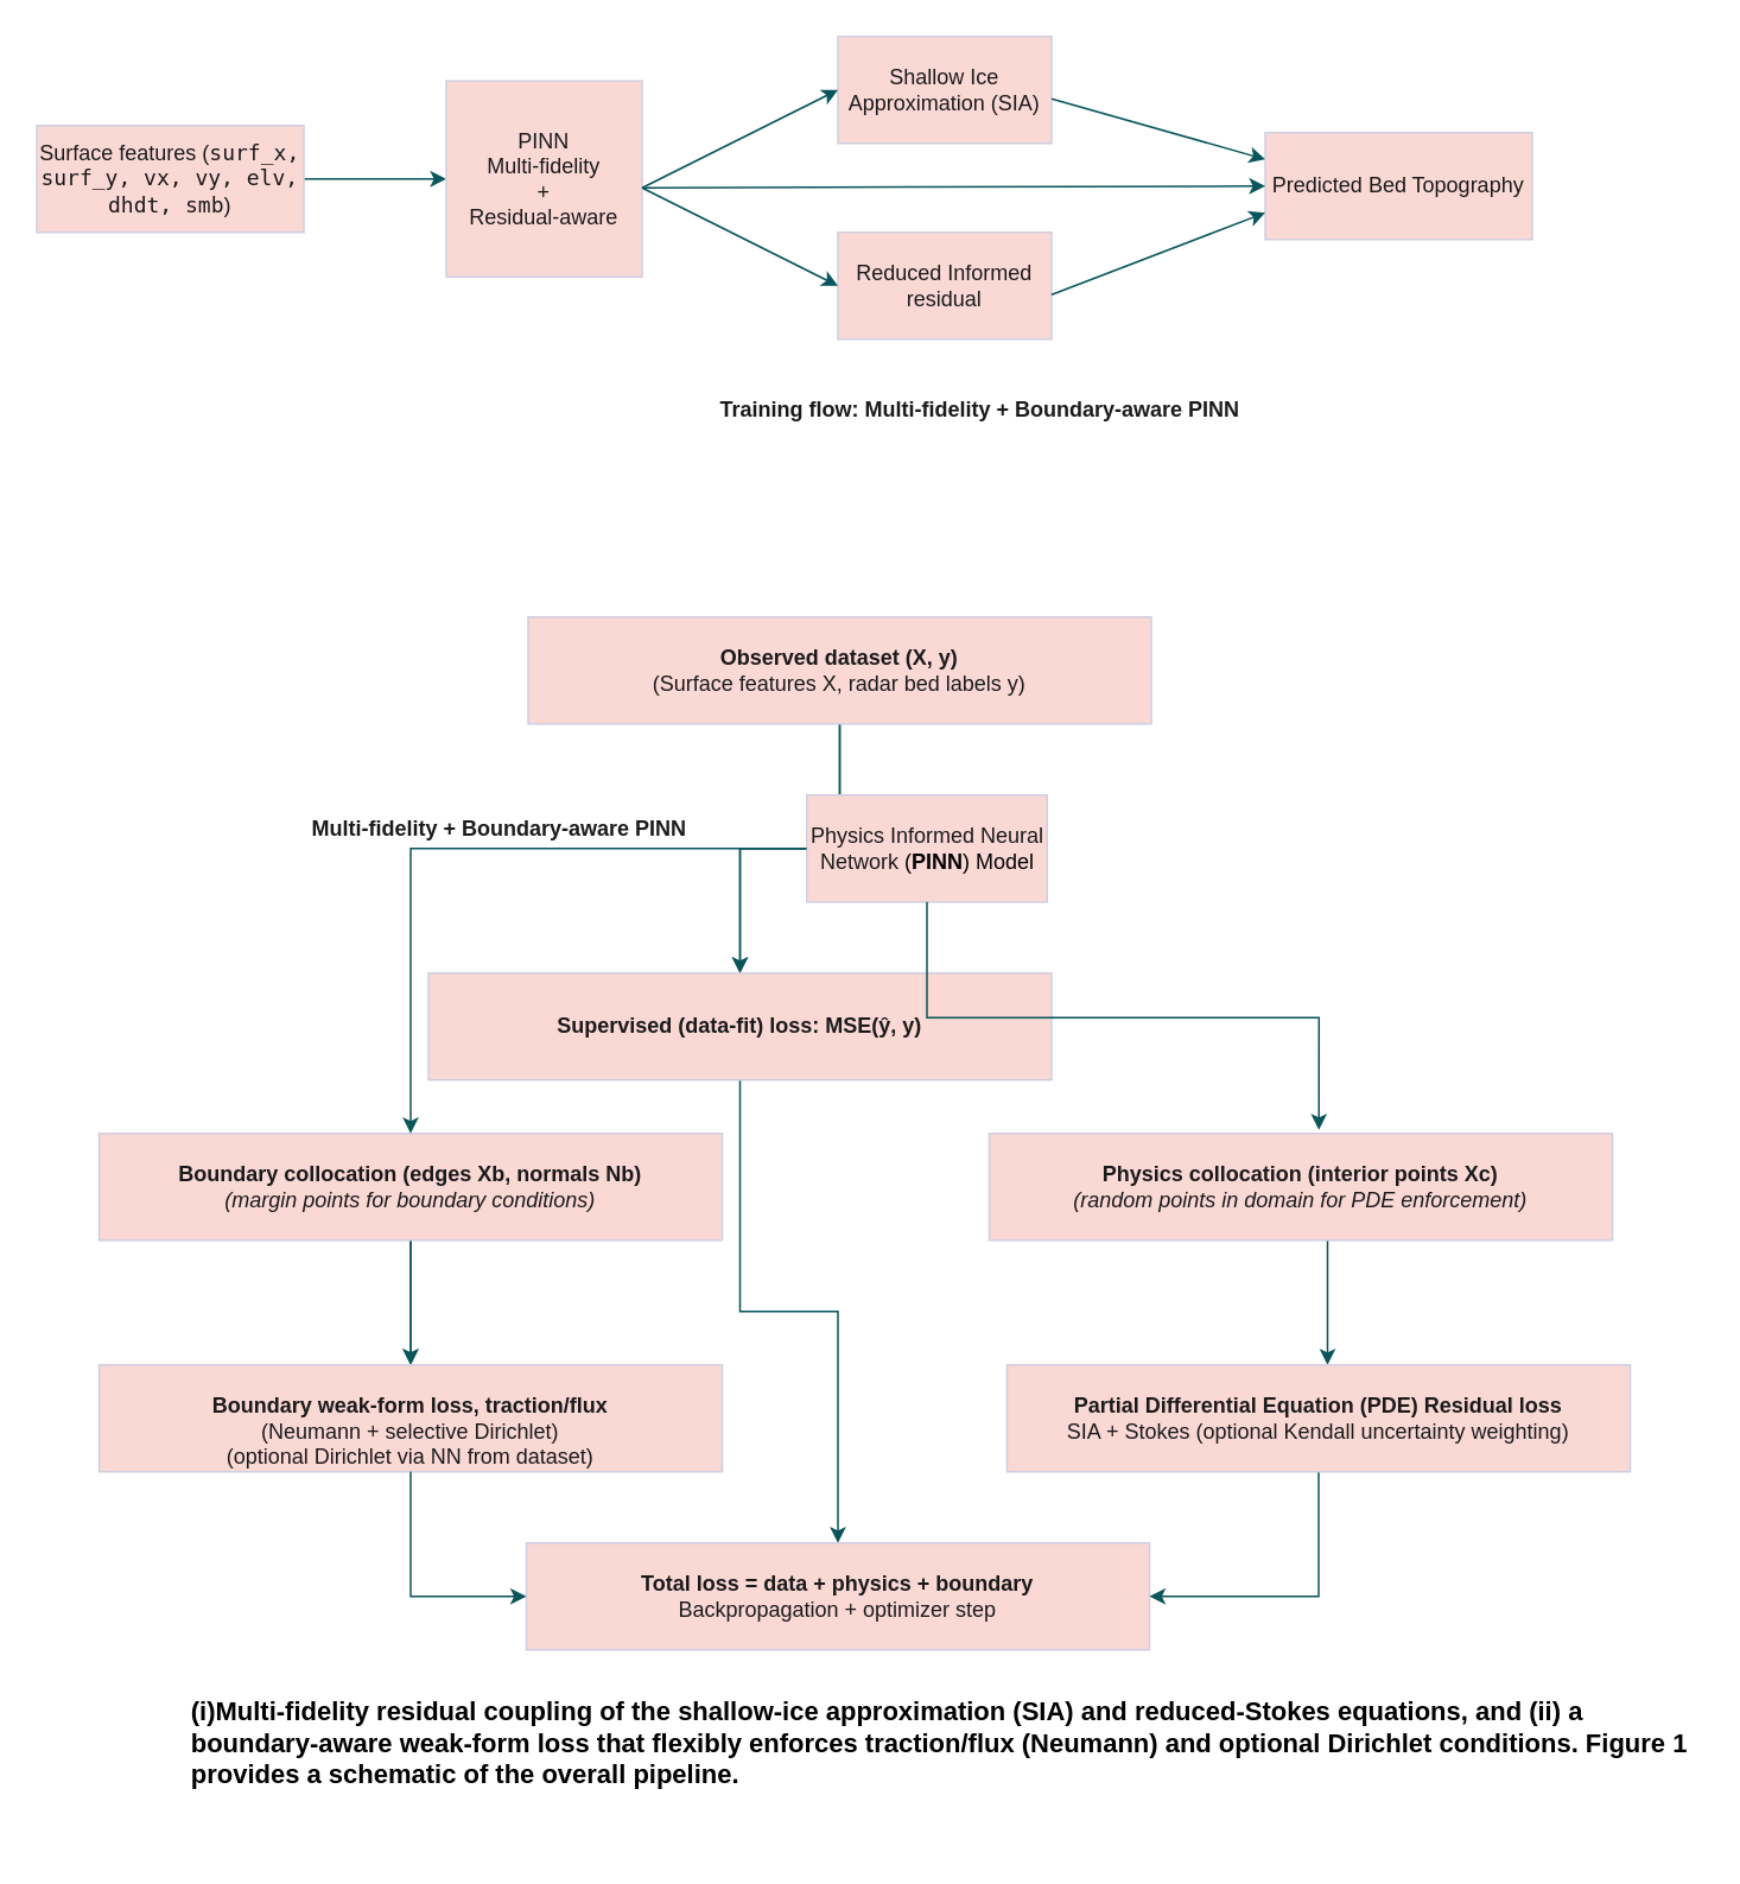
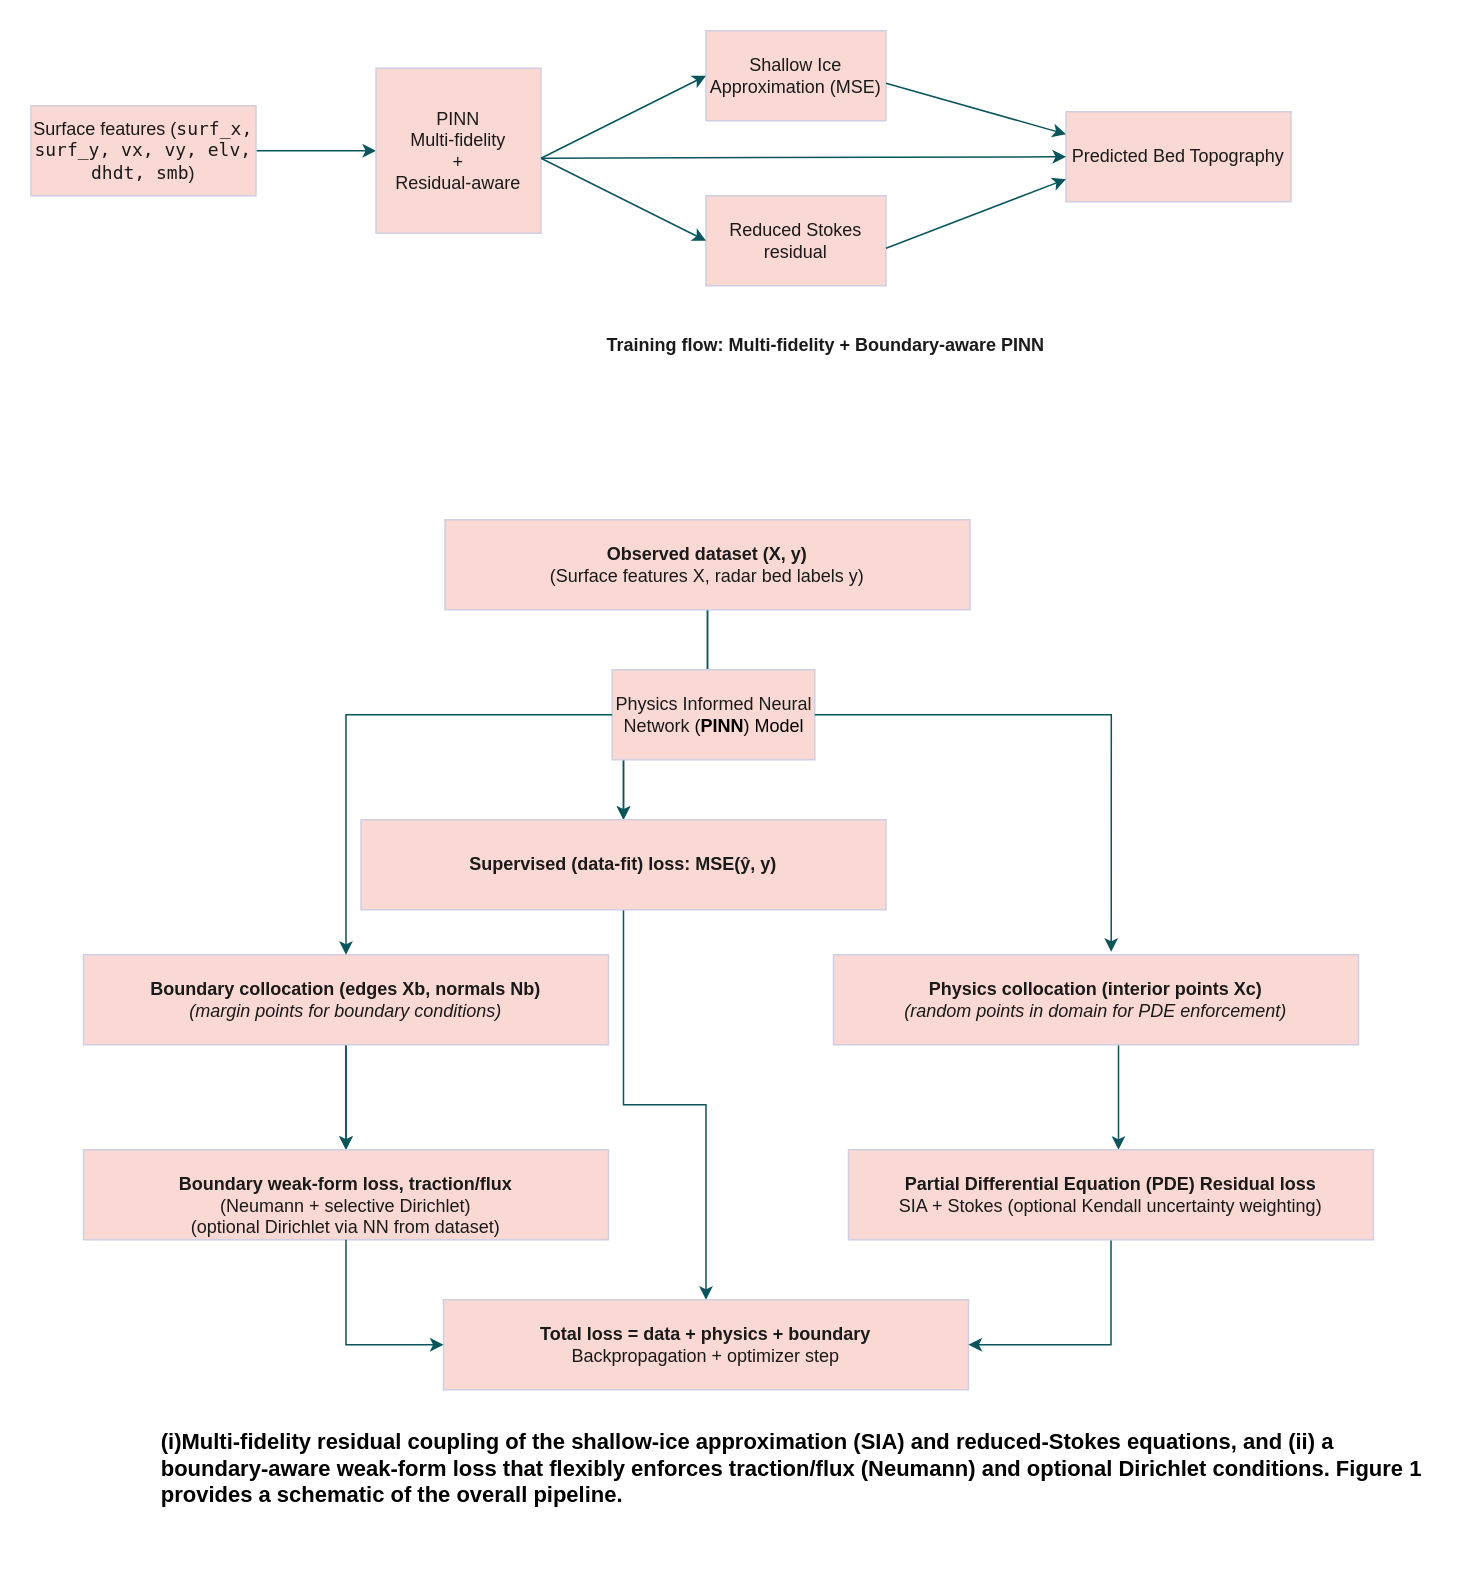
- <mxCell id="6" value="Shallow Ice Approximation (SIA)" style="rounded=0;whiteSpace=wrap;html=1;labelBackgroundColor=none;fillColor=#FAD9D5;strokeColor=#D0CEE2;fontColor=#1A1A1A;" vertex="1" parent="1"><mxGeometry x="470" y="20" width="120" height="60" as="geometry" /></mxCell>
+ <mxCell id="6" value="Shallow Ice Approximation (MSE)" style="rounded=0;whiteSpace=wrap;html=1;labelBackgroundColor=none;fillColor=#FAD9D5;strokeColor=#D0CEE2;fontColor=#1A1A1A;" vertex="1" parent="1"><mxGeometry x="470" y="20" width="120" height="60" as="geometry" /></mxCell>
- <mxCell id="7" value="Reduced Informed residual" style="rounded=0;whiteSpace=wrap;html=1;labelBackgroundColor=none;fillColor=#FAD9D5;strokeColor=#D0CEE2;fontColor=#1A1A1A;" vertex="1" parent="1"><mxGeometry x="470" y="130" width="120" height="60" as="geometry" /></mxCell>
+ <mxCell id="7" value="Reduced Stokes residual" style="rounded=0;whiteSpace=wrap;html=1;labelBackgroundColor=none;fillColor=#FAD9D5;strokeColor=#D0CEE2;fontColor=#1A1A1A;" vertex="1" parent="1"><mxGeometry x="470" y="130" width="120" height="60" as="geometry" /></mxCell>
- <mxCell id="34" value="Multi-fidelity + Boundary-aware PINN" style="text;html=1;align=center;verticalAlign=middle;whiteSpace=wrap;rounded=0;fontColor=#1A1A1A;fontStyle=1;labelBackgroundColor=none;" vertex="1" parent="1"><mxGeometry x="170" y="450" width="220" height="30" as="geometry" /></mxCell>
- <mxCell id="22" value="Physics Informed Neural Network&amp;nbsp;&lt;span style=&quot;background-color: transparent; color: light-dark(rgb(0, 0, 0), rgb(255, 255, 255));&quot;&gt;(&lt;b&gt;PINN&lt;/b&gt;) Model&lt;/span&gt;" style="rounded=0;whiteSpace=wrap;html=1;labelBackgroundColor=none;fillColor=#FAD9D5;strokeColor=#D0CEE2;fontColor=#1A1A1A;" vertex="1" parent="1"><mxGeometry x="452.5" y="446" width="135" height="60" as="geometry" /></mxCell>
+ <mxCell id="22" value="Physics Informed Neural Network&amp;nbsp;&lt;span style=&quot;background-color: transparent; color: light-dark(rgb(0, 0, 0), rgb(255, 255, 255));&quot;&gt;(&lt;b&gt;PINN&lt;/b&gt;) Model&lt;/span&gt;" style="rounded=0;whiteSpace=wrap;html=1;labelBackgroundColor=none;fillColor=#FAD9D5;strokeColor=#D0CEE2;fontColor=#1A1A1A;" vertex="1" parent="1"><mxGeometry x="407.5" y="446" width="135" height="60" as="geometry" /></mxCell>
